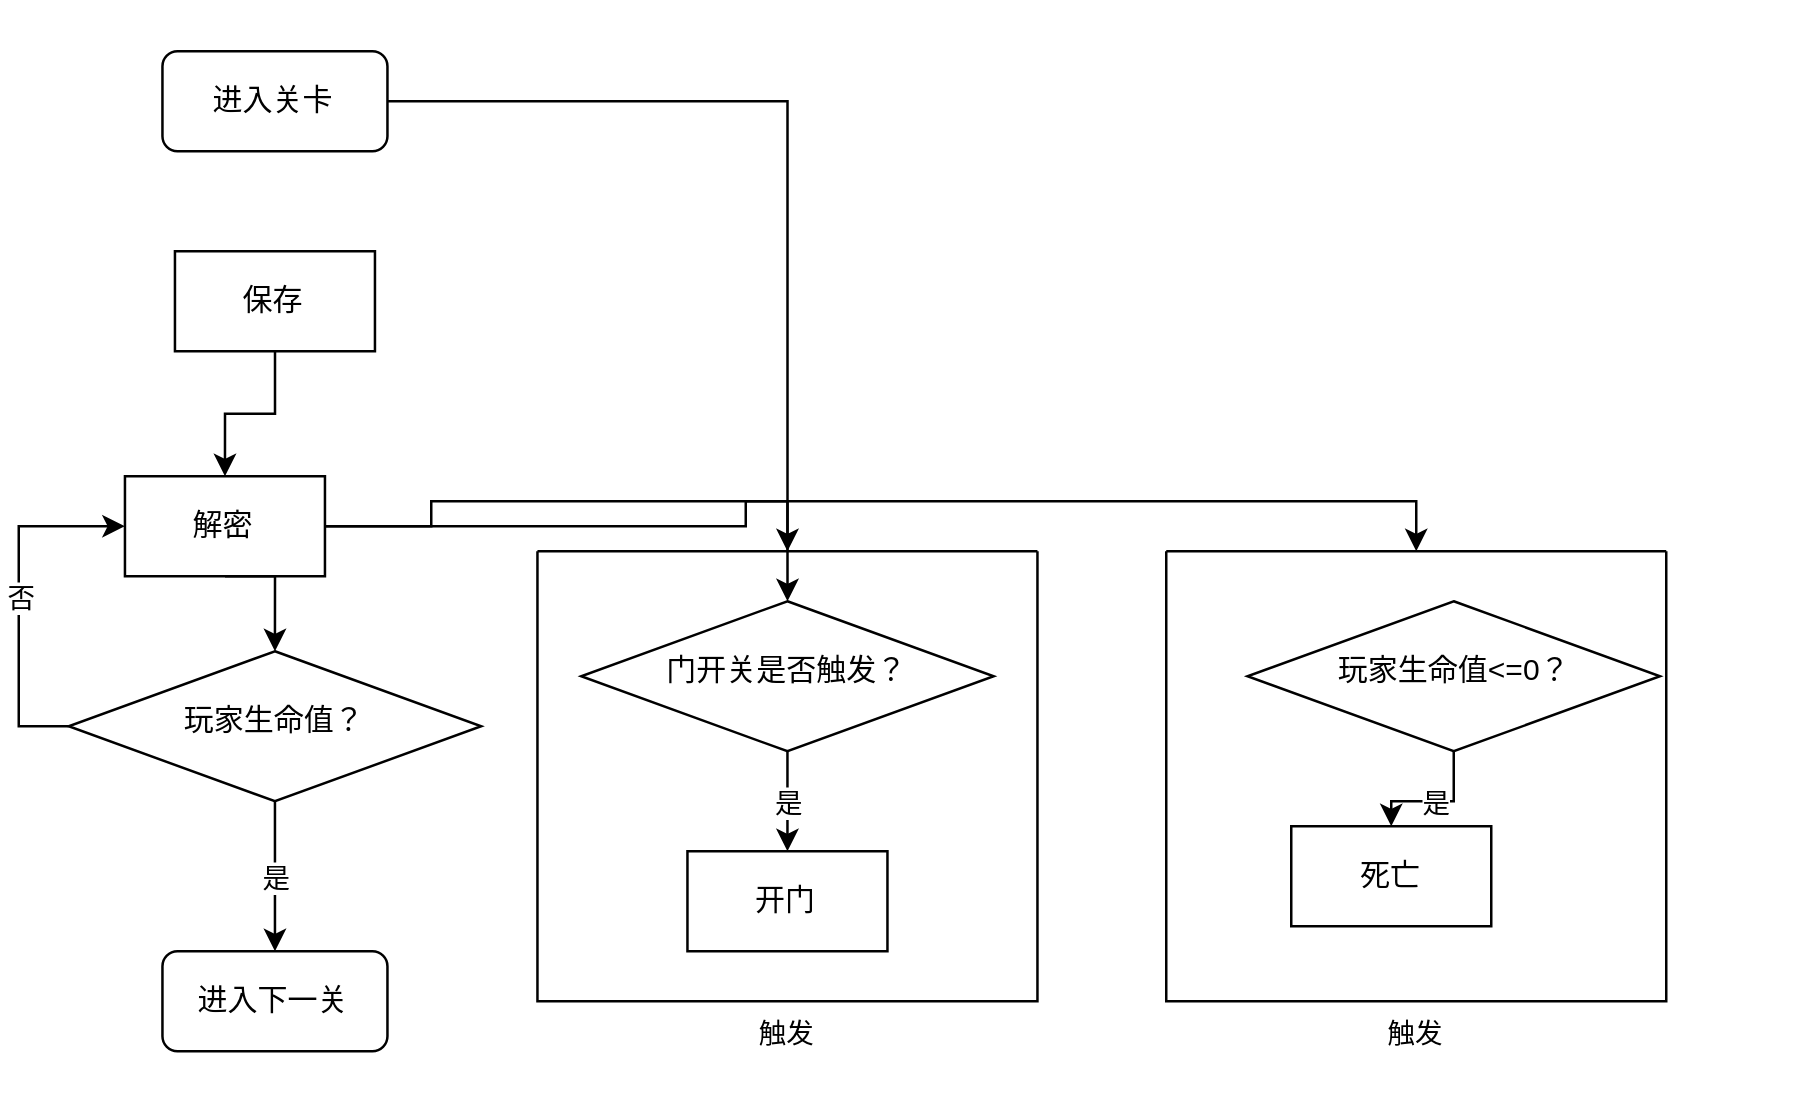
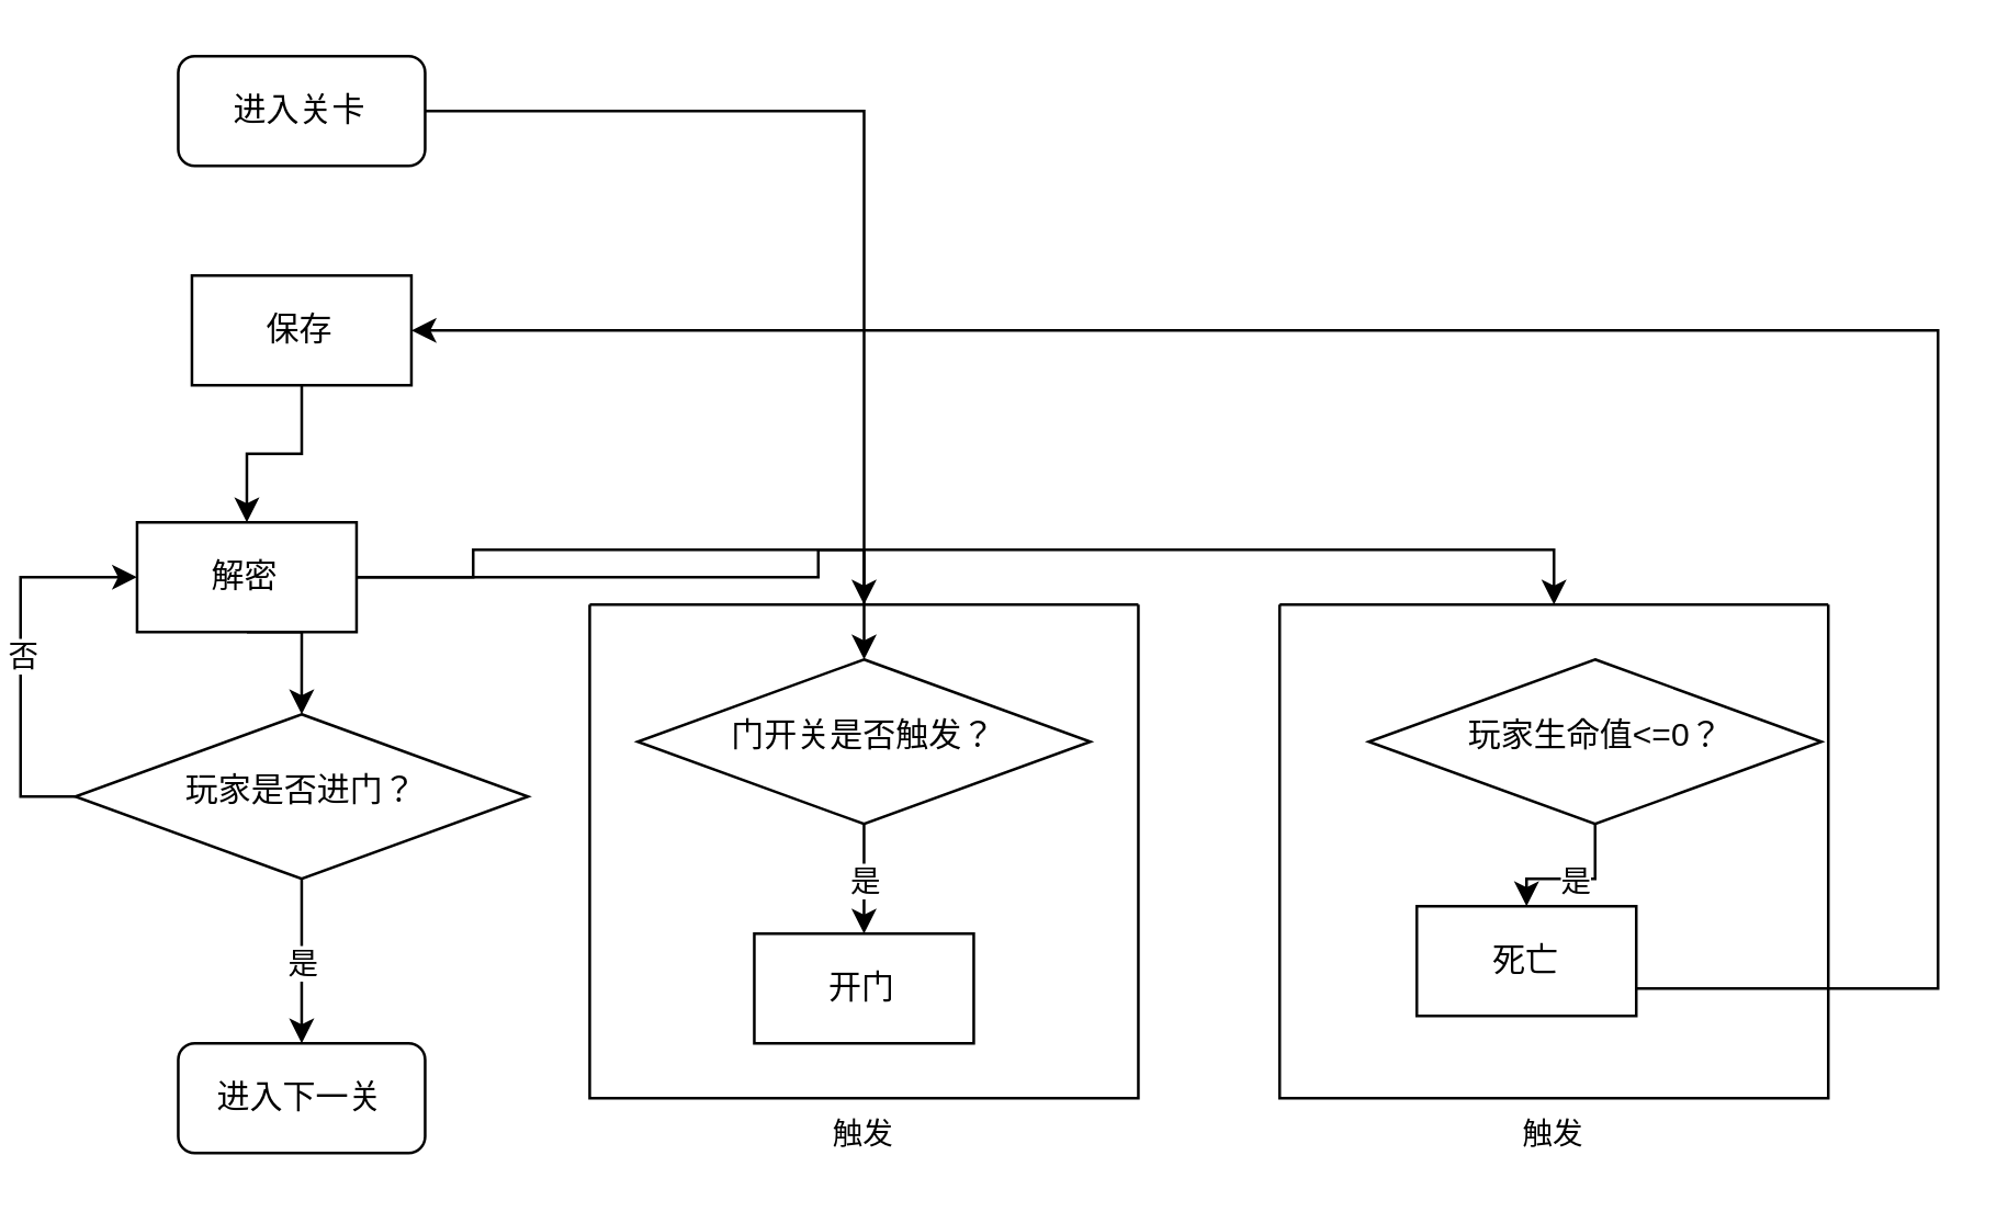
+ <mxCell id="26" style="edgeStyle=orthogonalEdgeStyle;rounded=0;orthogonalLoop=1;jettySize=auto;html=1;entryX=1;entryY=0.5;entryDx=0;entryDy=0;" parent="1" source="25" target="17" edge="1"><mxGeometry relative="1" as="geometry"><Array as="points"><mxPoint x="700" y="360" /><mxPoint x="700" y="120" /></Array></mxGeometry></mxCell>
- <mxCell id="15" value="玩家生命值？" style="rhombus;whiteSpace=wrap;html=1;shadow=0;fontFamily=Helvetica;fontSize=12;align=center;strokeWidth=1;spacing=6;spacingTop=-4;" parent="1" vertex="1"><mxGeometry x="20.98" y="260" width="165" height="60" as="geometry" /></mxCell>
+ <mxCell id="15" value="玩家是否进门？" style="rhombus;whiteSpace=wrap;html=1;shadow=0;fontFamily=Helvetica;fontSize=12;align=center;strokeWidth=1;spacing=6;spacingTop=-4;" parent="1" vertex="1"><mxGeometry x="20.98" y="260" width="165" height="60" as="geometry" /></mxCell>
